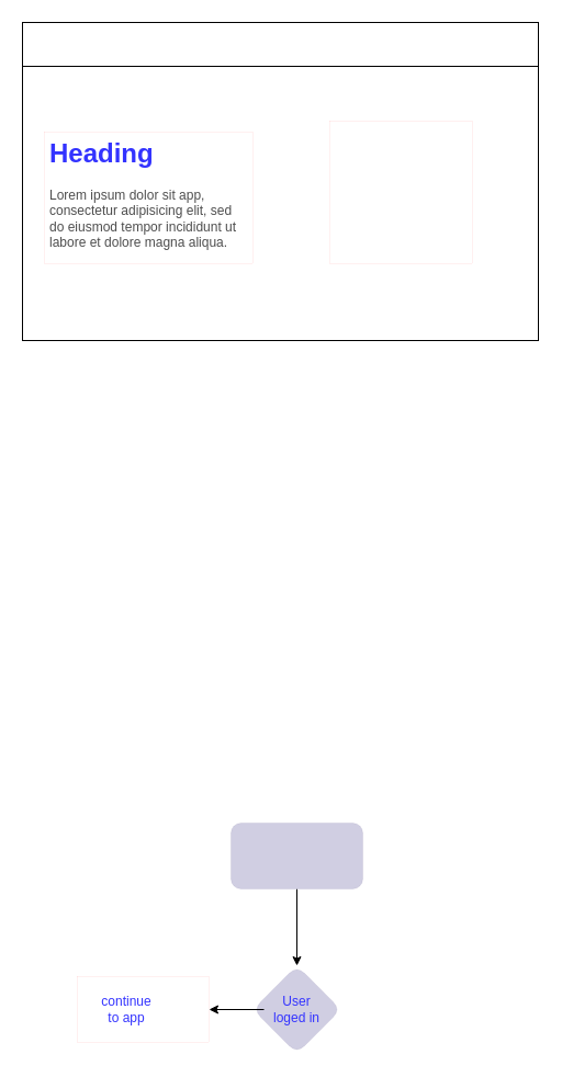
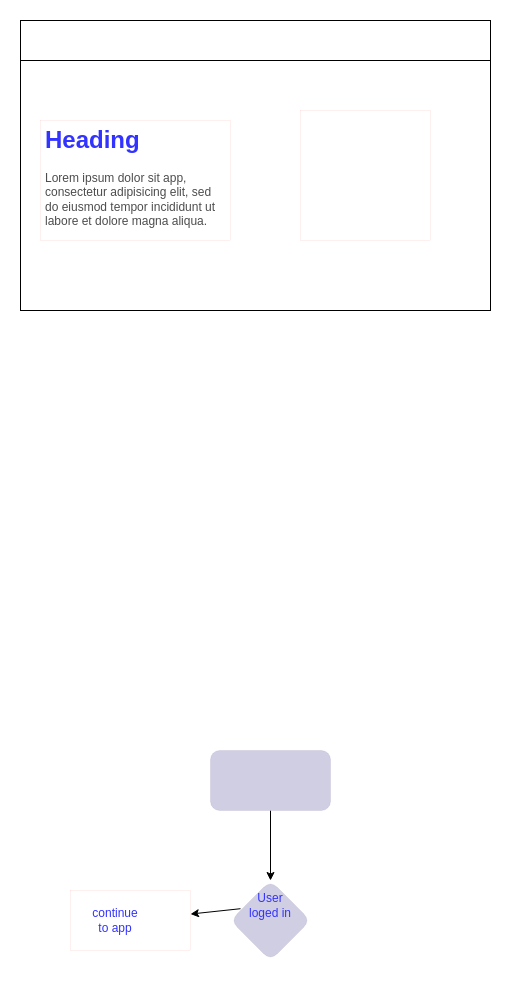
- <mxCell id="10" value="User loged in" style="text;html=1;strokeColor=none;fillColor=none;align=center;verticalAlign=middle;whiteSpace=wrap;rounded=0;labelBackgroundColor=none;strokeWidth=0;fontColor=#3333FF;" vertex="1" parent="1"><mxGeometry x="240" y="905" width="60" height="30" as="geometry" /></mxCell>
+ <mxCell id="10" value="User loged in" style="text;html=1;strokeColor=none;fillColor=none;align=center;verticalAlign=middle;whiteSpace=wrap;rounded=0;labelBackgroundColor=none;strokeWidth=0;fontColor=#3333FF;" vertex="1" parent="1"><mxGeometry x="240" y="890" width="60" height="30" as="geometry" /></mxCell>
